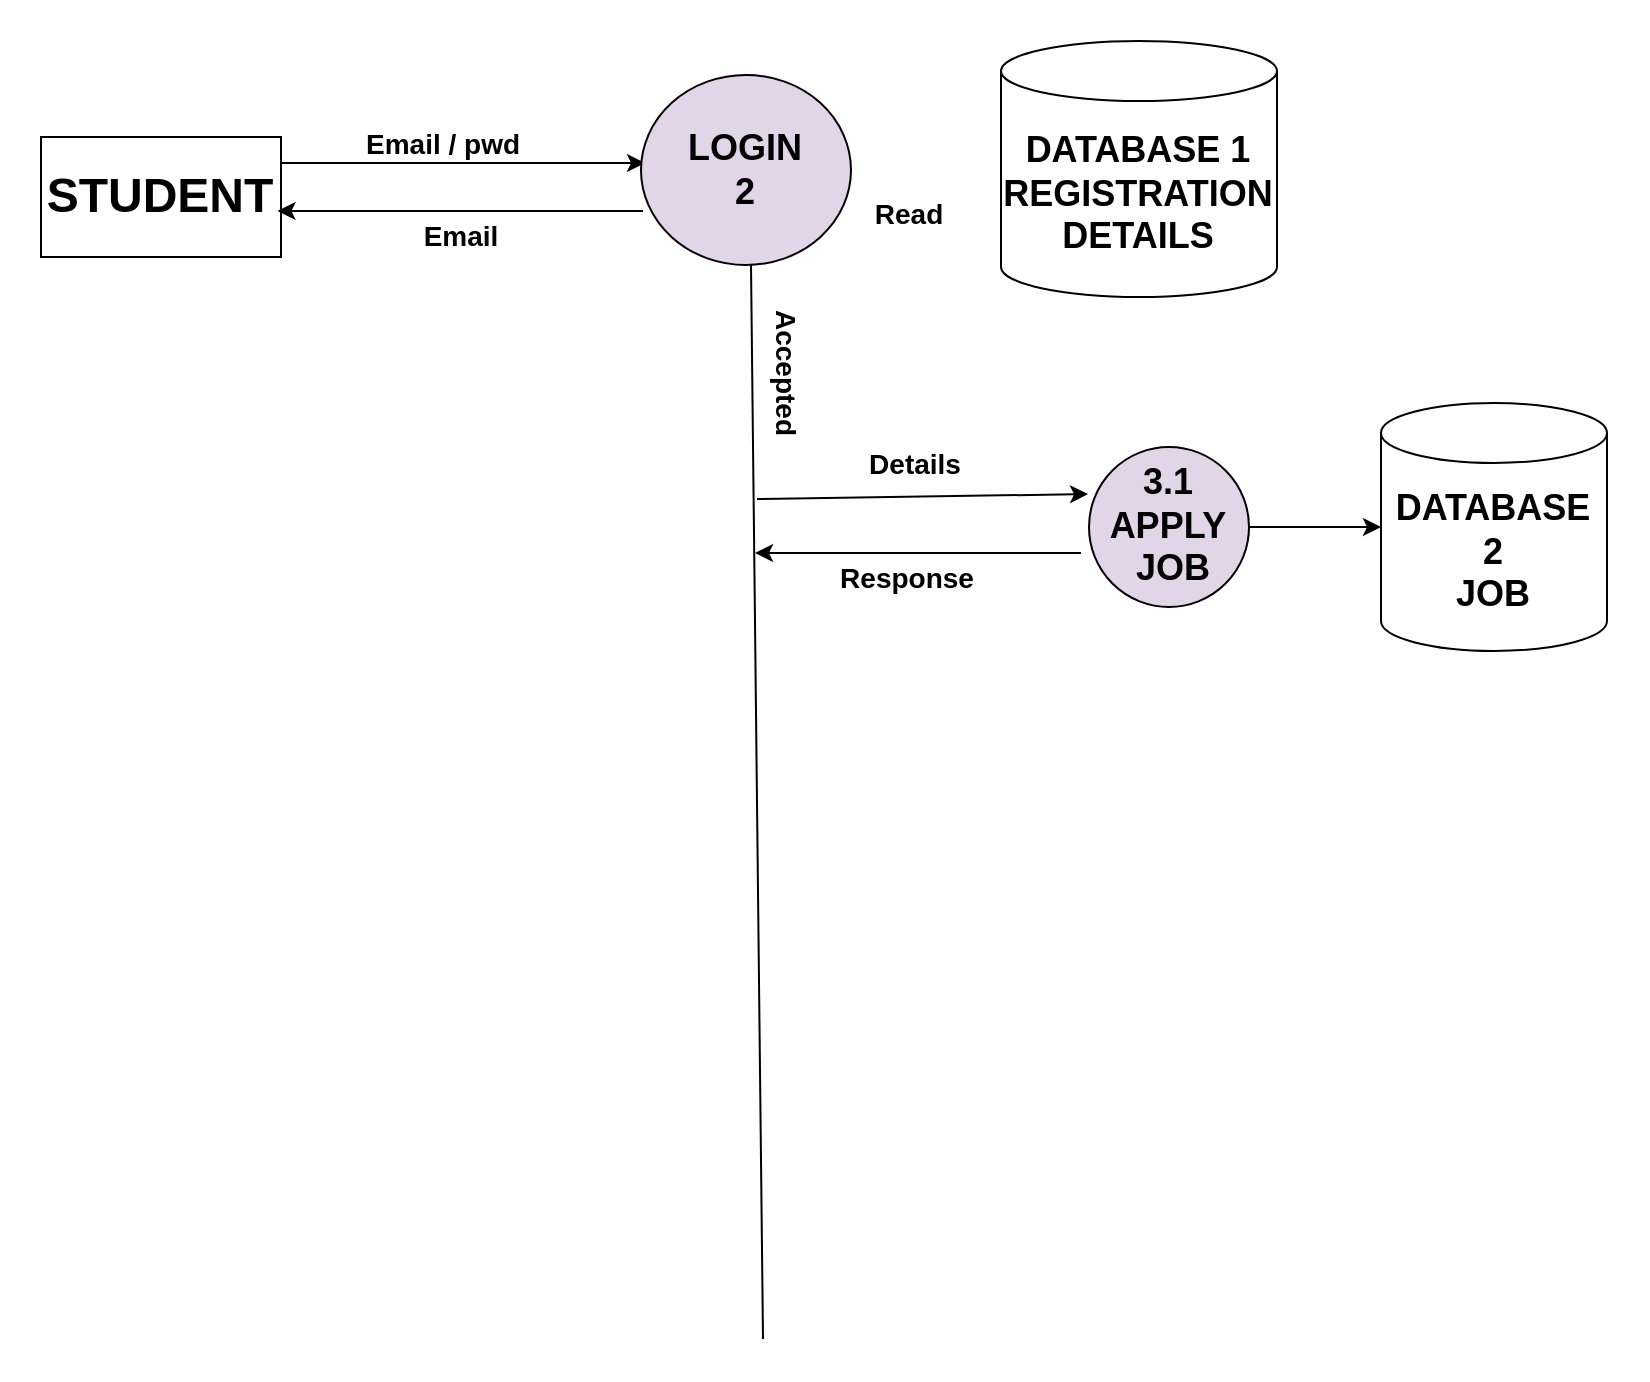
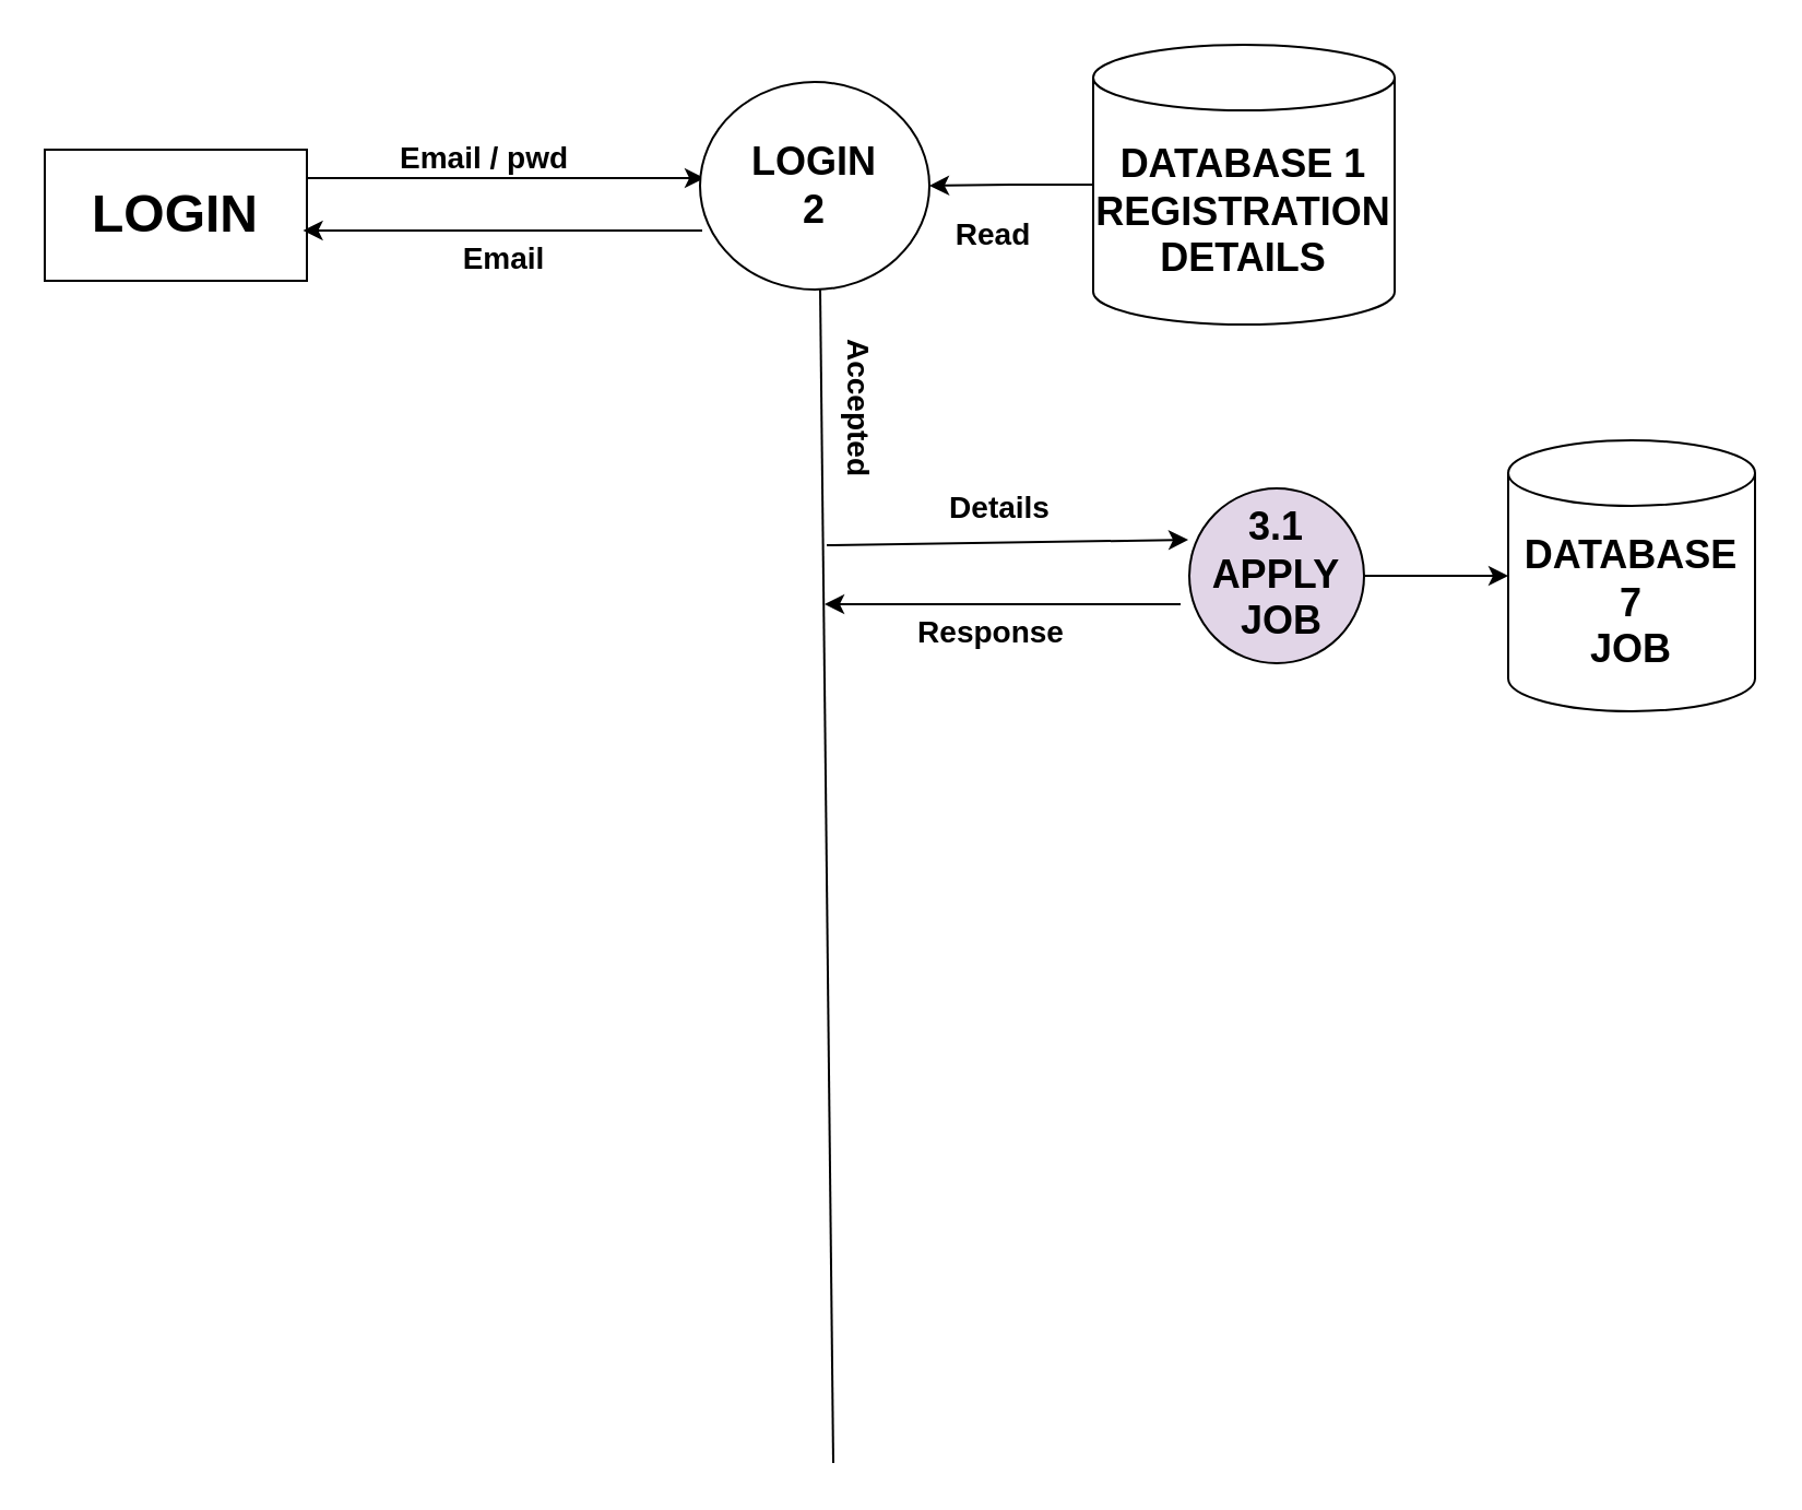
+ <mxCell id="8" style="edgeStyle=orthogonalEdgeStyle;rounded=0;orthogonalLoop=1;jettySize=auto;html=1;" edge="1" parent="1" source="9" target="5"><mxGeometry relative="1" as="geometry" /></mxCell>
- <mxCell id="5" value="&lt;font style=&quot;&quot;&gt;&lt;b style=&quot;&quot;&gt;&lt;font style=&quot;font-size: 18px;&quot;&gt;LOGIN&lt;br&gt;2&lt;/font&gt;&lt;br&gt;&lt;/b&gt;&lt;/font&gt;" style="ellipse;whiteSpace=wrap;html=1;fillColor=#e1d5e7;" vertex="1" parent="1"><mxGeometry x="320" y="37" width="105" height="95" as="geometry" /></mxCell>
+ <mxCell id="5" value="&lt;font style=&quot;&quot;&gt;&lt;b style=&quot;&quot;&gt;&lt;font style=&quot;font-size: 18px;&quot;&gt;LOGIN&lt;br&gt;2&lt;/font&gt;&lt;br&gt;&lt;/b&gt;&lt;/font&gt;" style="ellipse;whiteSpace=wrap;html=1;" vertex="1" parent="1"><mxGeometry x="320" y="37" width="105" height="95" as="geometry" /></mxCell>
- <mxCell id="3" value="&lt;font style=&quot;font-size: 24px;&quot;&gt;&lt;b&gt;STUDENT&lt;/b&gt;&lt;/font&gt;" style="whiteSpace=wrap;html=1;" vertex="1" parent="1"><mxGeometry x="20" y="68" width="120" height="60" as="geometry" /></mxCell>
+ <mxCell id="3" value="&lt;font style=&quot;font-size: 24px;&quot;&gt;&lt;b&gt;LOGIN&lt;/b&gt;&lt;/font&gt;" style="whiteSpace=wrap;html=1;" vertex="1" parent="1"><mxGeometry x="20" y="68" width="120" height="60" as="geometry" /></mxCell>
- <mxCell id="19" value="&lt;b&gt;&lt;font style=&quot;font-size: 18px;&quot;&gt;DATABASE 2&lt;br&gt;JOB&lt;br&gt;&lt;/font&gt;&lt;/b&gt;" style="shape=cylinder3;whiteSpace=wrap;html=1;boundedLbl=1;backgroundOutline=1;size=15;" vertex="1" parent="1"><mxGeometry x="690" y="201" width="113" height="124" as="geometry" /></mxCell>
+ <mxCell id="19" value="&lt;b&gt;&lt;font style=&quot;font-size: 18px;&quot;&gt;DATABASE 7&lt;br&gt;JOB&lt;br&gt;&lt;/font&gt;&lt;/b&gt;" style="shape=cylinder3;whiteSpace=wrap;html=1;boundedLbl=1;backgroundOutline=1;size=15;" vertex="1" parent="1"><mxGeometry x="690" y="201" width="113" height="124" as="geometry" /></mxCell>
